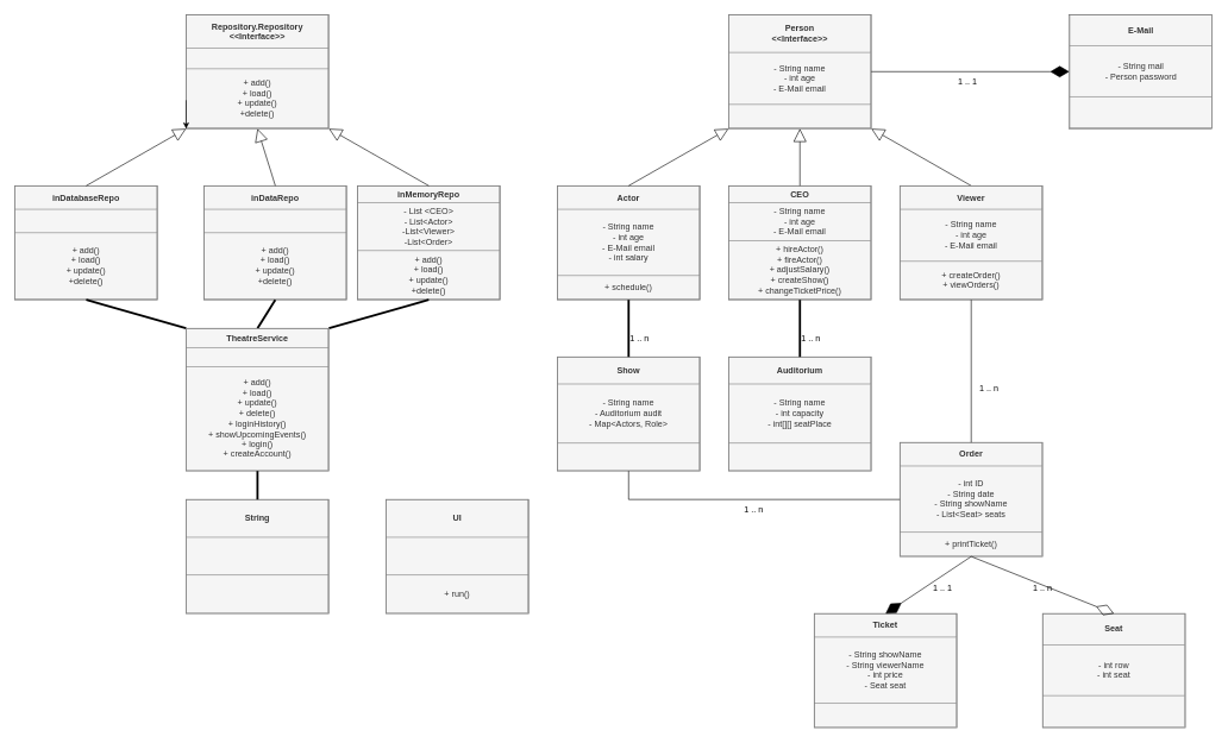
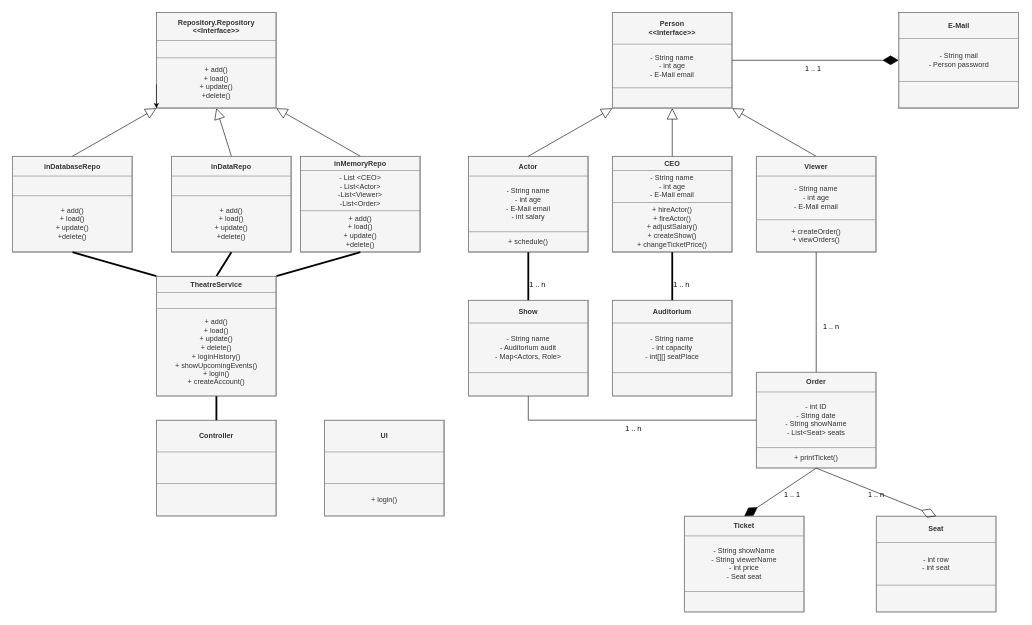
- <mxCell id="7" value="&lt;table border=&quot;1&quot; width=&quot;100%&quot; height=&quot;100%&quot; cellpadding=&quot;4&quot; style=&quot;width:100%;height:100%;border-collapse:collapse;&quot;&gt;&lt;tbody&gt;&lt;tr&gt;&lt;th align=&quot;center&quot;&gt;String&lt;/th&gt;&lt;/tr&gt;&lt;tr&gt;&lt;td align=&quot;center&quot;&gt;&lt;br&gt;&lt;/td&gt;&lt;/tr&gt;&lt;tr&gt;&lt;td align=&quot;center&quot;&gt;&lt;br&gt;&lt;/td&gt;&lt;/tr&gt;&lt;/tbody&gt;&lt;/table&gt;" style="text;html=1;whiteSpace=wrap;strokeColor=#666666;fillColor=#f5f5f5;overflow=fill;fillStyle=auto;fontColor=#333333;" parent="1" vertex="1"><mxGeometry x="260" y="700" width="200" height="160" as="geometry" /></mxCell>
+ <mxCell id="7" value="&lt;table border=&quot;1&quot; width=&quot;100%&quot; height=&quot;100%&quot; cellpadding=&quot;4&quot; style=&quot;width:100%;height:100%;border-collapse:collapse;&quot;&gt;&lt;tbody&gt;&lt;tr&gt;&lt;th align=&quot;center&quot;&gt;Controller&lt;/th&gt;&lt;/tr&gt;&lt;tr&gt;&lt;td align=&quot;center&quot;&gt;&lt;br&gt;&lt;/td&gt;&lt;/tr&gt;&lt;tr&gt;&lt;td align=&quot;center&quot;&gt;&lt;br&gt;&lt;/td&gt;&lt;/tr&gt;&lt;/tbody&gt;&lt;/table&gt;" style="text;html=1;whiteSpace=wrap;strokeColor=#666666;fillColor=#f5f5f5;overflow=fill;fillStyle=auto;fontColor=#333333;" parent="1" vertex="1"><mxGeometry x="260" y="700" width="200" height="160" as="geometry" /></mxCell>
- <mxCell id="11" value="&lt;table border=&quot;1&quot; width=&quot;100%&quot; height=&quot;100%&quot; cellpadding=&quot;4&quot; style=&quot;width:100%;height:100%;border-collapse:collapse;&quot;&gt;&lt;tbody&gt;&lt;tr&gt;&lt;th align=&quot;center&quot;&gt;UI&lt;br&gt;&lt;/th&gt;&lt;/tr&gt;&lt;tr&gt;&lt;td align=&quot;center&quot;&gt;&lt;br&gt;&lt;/td&gt;&lt;/tr&gt;&lt;tr&gt;&lt;td align=&quot;center&quot;&gt;+ run()&lt;/td&gt;&lt;/tr&gt;&lt;/tbody&gt;&lt;/table&gt;" style="text;html=1;whiteSpace=wrap;strokeColor=#666666;fillColor=#f5f5f5;overflow=fill;fillStyle=auto;fontColor=#333333;" parent="1" vertex="1"><mxGeometry x="540" y="700" width="200" height="160" as="geometry" /></mxCell>
+ <mxCell id="11" value="&lt;table border=&quot;1&quot; width=&quot;100%&quot; height=&quot;100%&quot; cellpadding=&quot;4&quot; style=&quot;width:100%;height:100%;border-collapse:collapse;&quot;&gt;&lt;tbody&gt;&lt;tr&gt;&lt;th align=&quot;center&quot;&gt;UI&lt;br&gt;&lt;/th&gt;&lt;/tr&gt;&lt;tr&gt;&lt;td align=&quot;center&quot;&gt;&lt;br&gt;&lt;/td&gt;&lt;/tr&gt;&lt;tr&gt;&lt;td align=&quot;center&quot;&gt;+ login()&lt;/td&gt;&lt;/tr&gt;&lt;/tbody&gt;&lt;/table&gt;" style="text;html=1;whiteSpace=wrap;strokeColor=#666666;fillColor=#f5f5f5;overflow=fill;fillStyle=auto;fontColor=#333333;" parent="1" vertex="1"><mxGeometry x="540" y="700" width="200" height="160" as="geometry" /></mxCell>
